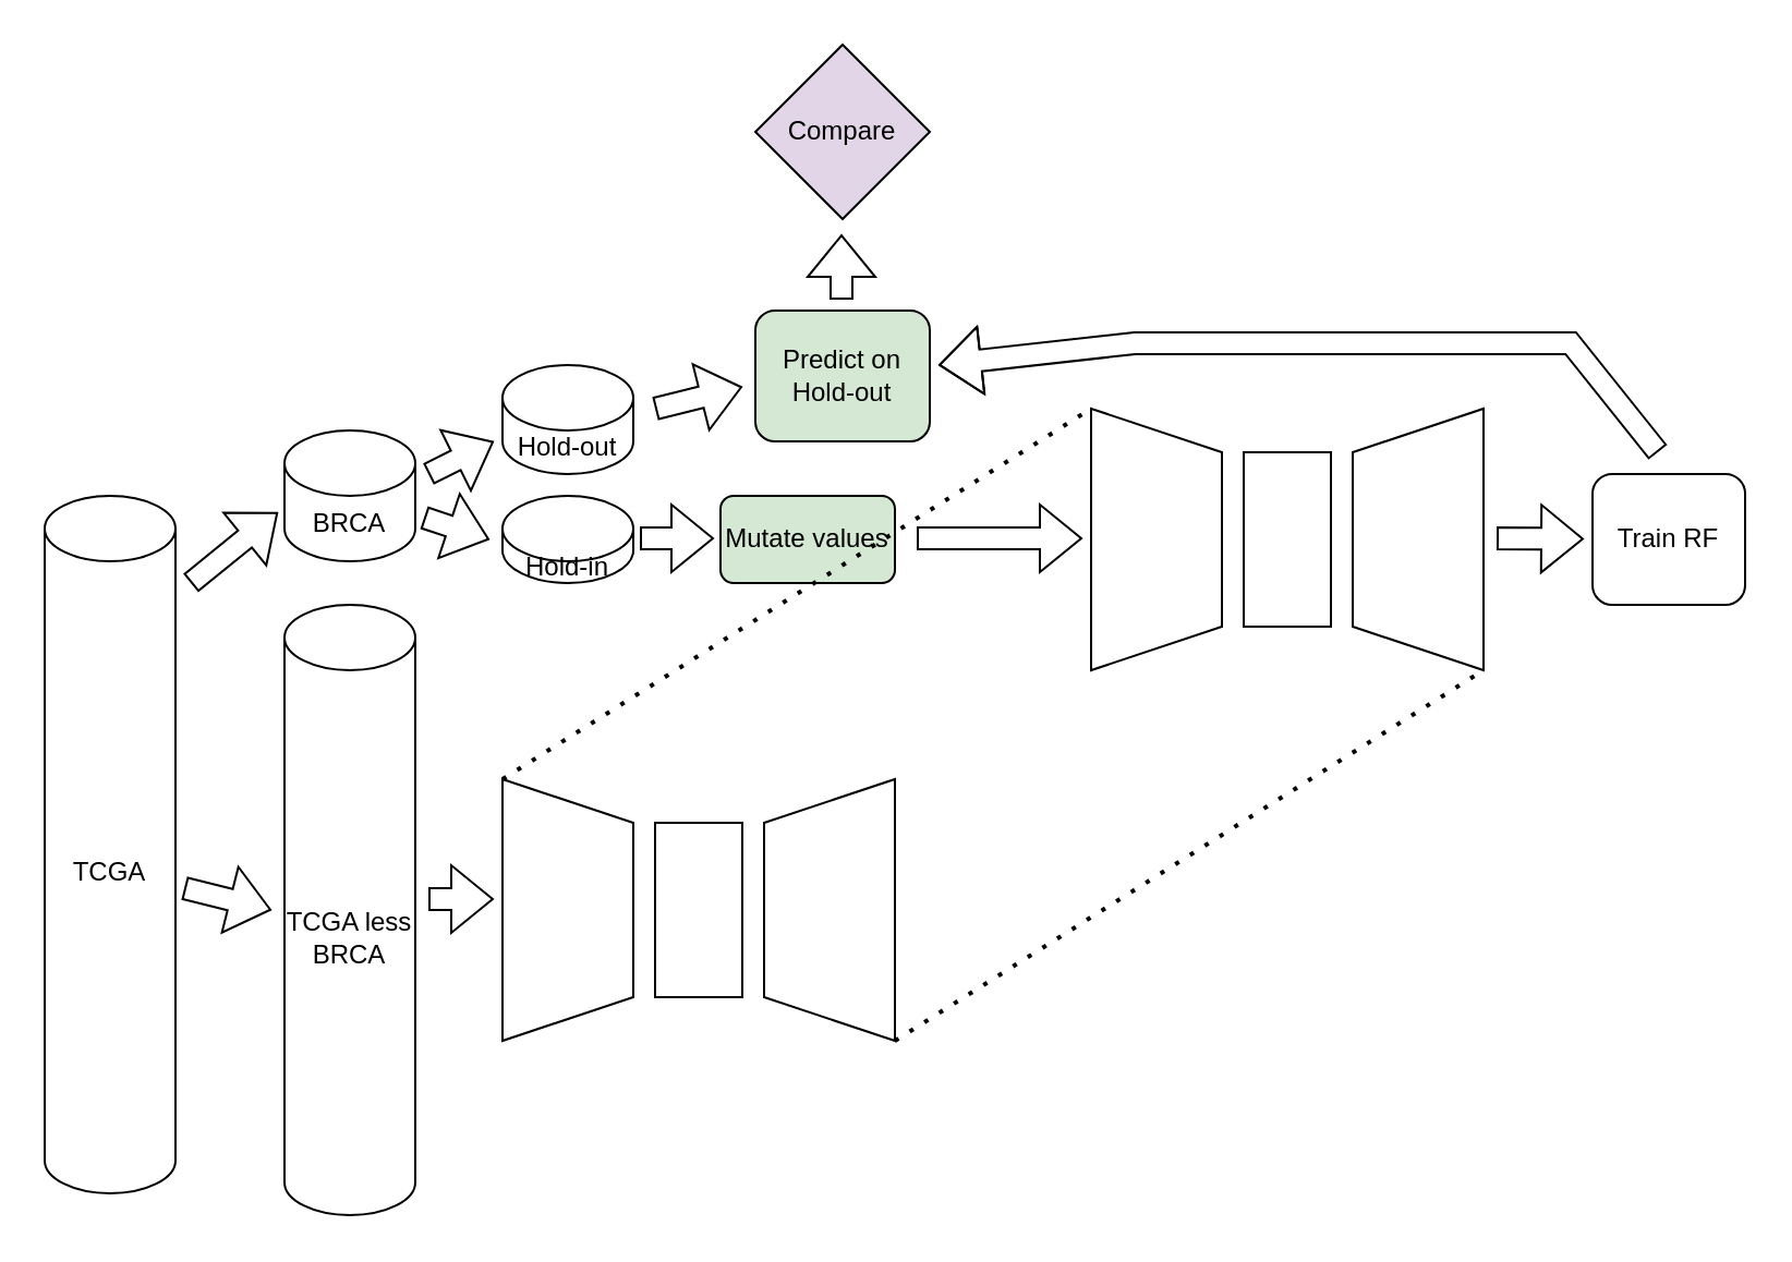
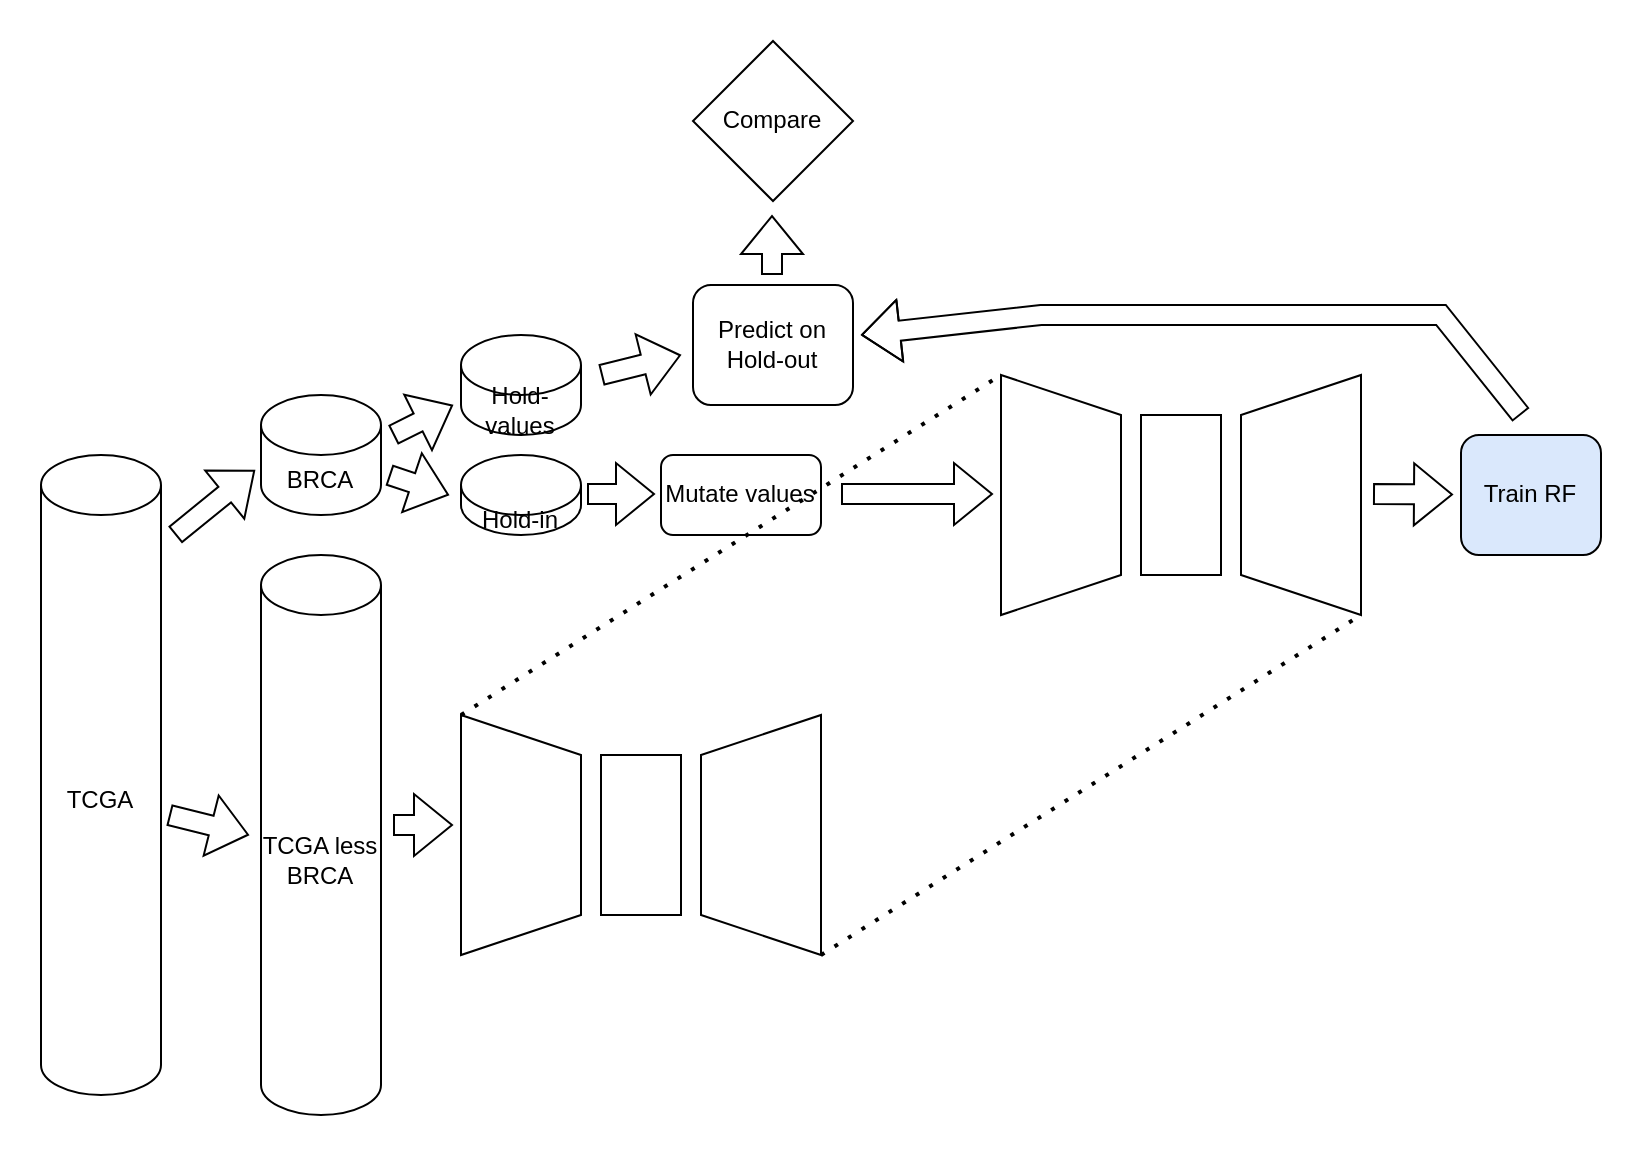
- <mxCell id="30" value="Compare" style="rhombus;whiteSpace=wrap;html=1;fillColor=#e1d5e7;" vertex="1" parent="1"><mxGeometry x="346" y="20" width="80" height="80" as="geometry" /></mxCell>
+ <mxCell id="30" value="Compare" style="rhombus;whiteSpace=wrap;html=1;" vertex="1" parent="1"><mxGeometry x="346" y="20" width="80" height="80" as="geometry" /></mxCell>
- <mxCell id="29" value="Predict on Hold-out" style="rounded=1;whiteSpace=wrap;html=1;fillColor=#d5e8d4;" vertex="1" parent="1"><mxGeometry x="346" y="142" width="80" height="60" as="geometry" /></mxCell>
+ <mxCell id="29" value="Predict on Hold-out" style="rounded=1;whiteSpace=wrap;html=1;" vertex="1" parent="1"><mxGeometry x="346" y="142" width="80" height="60" as="geometry" /></mxCell>
- <mxCell id="5" value="Hold-out" style="shape=cylinder3;whiteSpace=wrap;html=1;boundedLbl=1;backgroundOutline=1;size=15;" vertex="1" parent="1"><mxGeometry x="230" y="167" width="60" height="50" as="geometry" /></mxCell>
+ <mxCell id="5" value="Hold-values" style="shape=cylinder3;whiteSpace=wrap;html=1;boundedLbl=1;backgroundOutline=1;size=15;" vertex="1" parent="1"><mxGeometry x="230" y="167" width="60" height="50" as="geometry" /></mxCell>
- <mxCell id="16" value="Mutate values" style="rounded=1;whiteSpace=wrap;html=1;fillColor=#d5e8d4;" vertex="1" parent="1"><mxGeometry x="330" y="227" width="80" height="40" as="geometry" /></mxCell>
+ <mxCell id="16" value="Mutate values" style="rounded=1;whiteSpace=wrap;html=1;" vertex="1" parent="1"><mxGeometry x="330" y="227" width="80" height="40" as="geometry" /></mxCell>
- <mxCell id="26" value="Train RF" style="rounded=1;whiteSpace=wrap;html=1;" vertex="1" parent="1"><mxGeometry x="730" y="217" width="70" height="60" as="geometry" /></mxCell>
+ <mxCell id="26" value="Train RF" style="rounded=1;whiteSpace=wrap;html=1;fillColor=#dae8fc;" vertex="1" parent="1"><mxGeometry x="730" y="217" width="70" height="60" as="geometry" /></mxCell>
